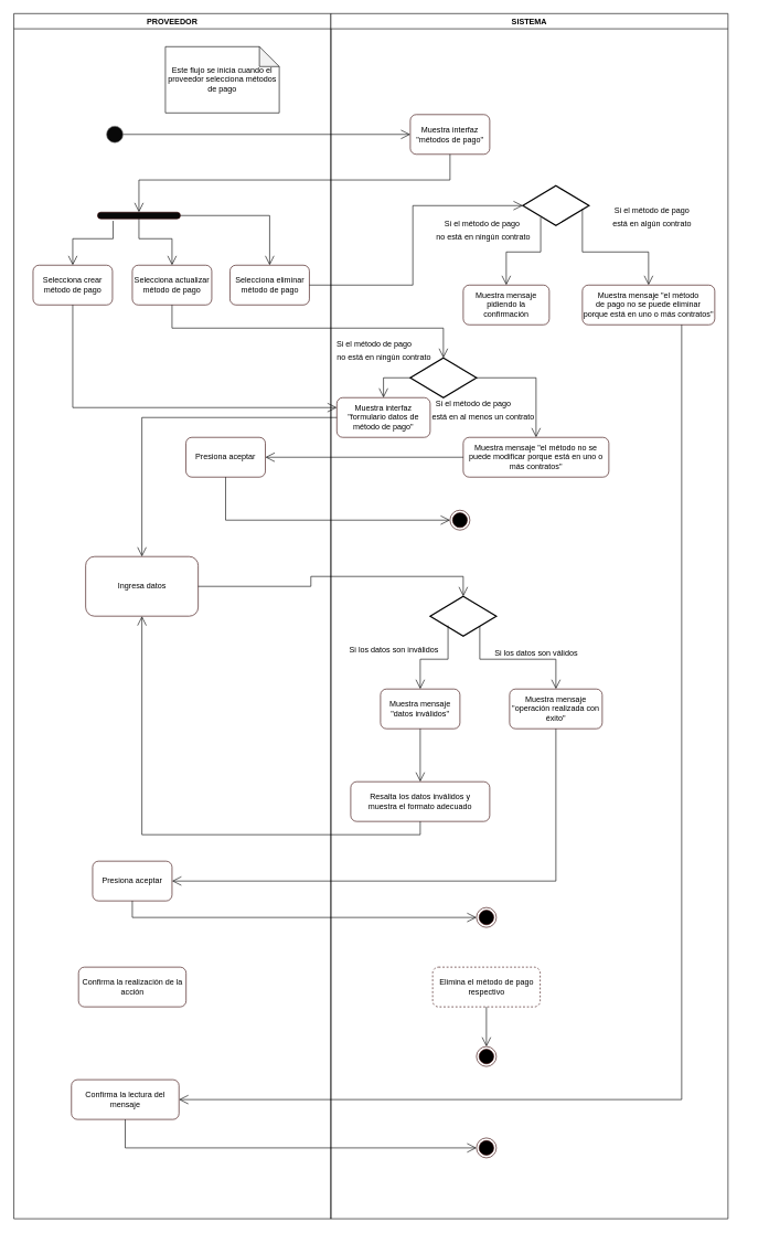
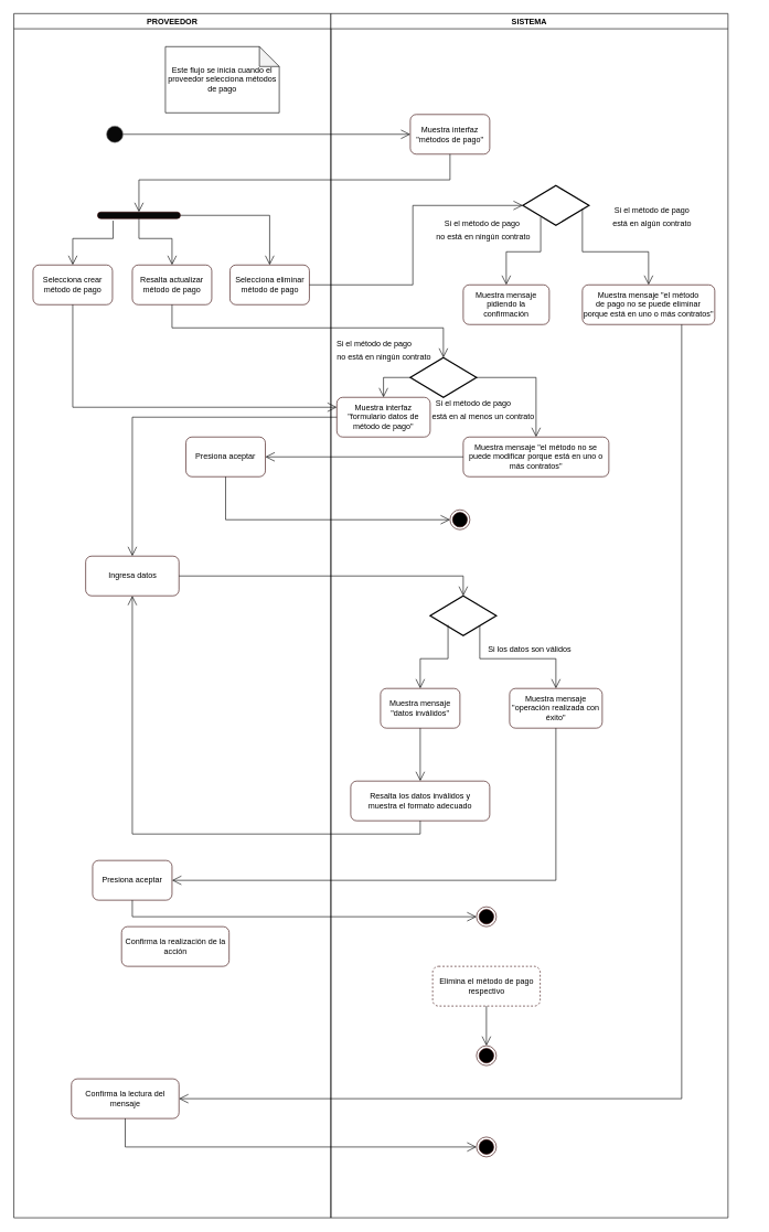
- <mxCell id="11" value="Selecciona actualizar método de pago" style="rounded=1;whiteSpace=wrap;html=1;strokeColor=#330000;fillColor=#FFFFFF;gradientColor=none;" vertex="1" parent="6"><mxGeometry x="150" y="80" width="120" height="60" as="geometry" /></mxCell>
+ <mxCell id="11" value="Resalta actualizar método de pago" style="rounded=1;whiteSpace=wrap;html=1;strokeColor=#330000;fillColor=#FFFFFF;gradientColor=none;" vertex="1" parent="6"><mxGeometry x="150" y="80" width="120" height="60" as="geometry" /></mxCell>
- <mxCell id="14" value="Ingresa datos" style="rounded=1;whiteSpace=wrap;html=1;strokeColor=#330000;fillColor=#FFFFFF;gradientColor=none;" vertex="1" parent="2"><mxGeometry x="108.5" y="820" width="170" height="90" as="geometry" /></mxCell>
+ <mxCell id="14" value="Ingresa datos" style="rounded=1;whiteSpace=wrap;html=1;strokeColor=#330000;fillColor=#FFFFFF;gradientColor=none;" vertex="1" parent="2"><mxGeometry x="108.5" y="820" width="141" height="60" as="geometry" /></mxCell>
- <mxCell id="28" value="Si los datos son inválidos" style="text;html=1;align=center;verticalAlign=middle;resizable=0;points=[];autosize=1;" vertex="1" parent="21"><mxGeometry y="71" width="150" height="20" as="geometry" /></mxCell>
- <mxCell id="27" value="Si los datos son válidos" style="text;html=1;align=center;verticalAlign=middle;resizable=0;points=[];autosize=1;" vertex="1" parent="21"><mxGeometry x="220" y="76" width="140" height="20" as="geometry" /></mxCell>
+ <mxCell id="27" value="Si los datos son válidos" style="text;html=1;align=center;verticalAlign=middle;resizable=0;points=[];autosize=1;" vertex="1" parent="21"><mxGeometry x="210" y="71" width="140" height="20" as="geometry" /></mxCell>
- <mxCell id="15" value="Confirma la realización de la acción" style="rounded=1;whiteSpace=wrap;html=1;strokeColor=#330000;fillColor=#FFFFFF;gradientColor=none;" vertex="1" parent="2"><mxGeometry x="97.75" y="1440" width="162.5" height="60" as="geometry" /></mxCell>
+ <mxCell id="15" value="Confirma la realización de la acción" style="rounded=1;whiteSpace=wrap;html=1;strokeColor=#330000;fillColor=#FFFFFF;gradientColor=none;" vertex="1" parent="2"><mxGeometry x="162.75" y="1380" width="162.5" height="60" as="geometry" /></mxCell>
